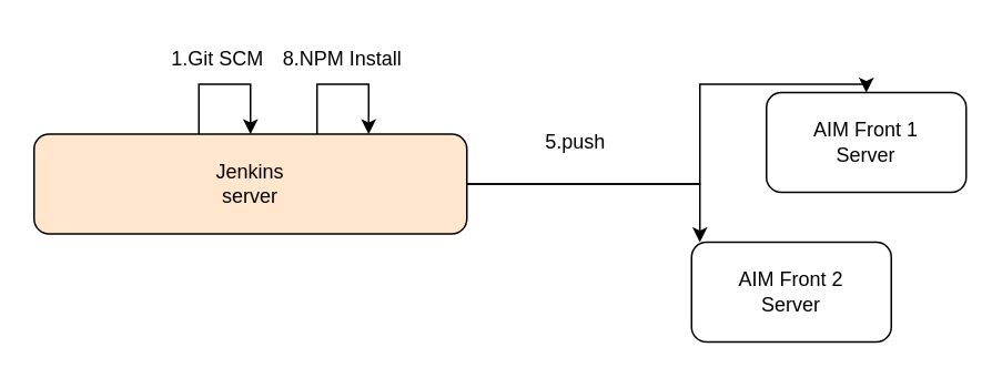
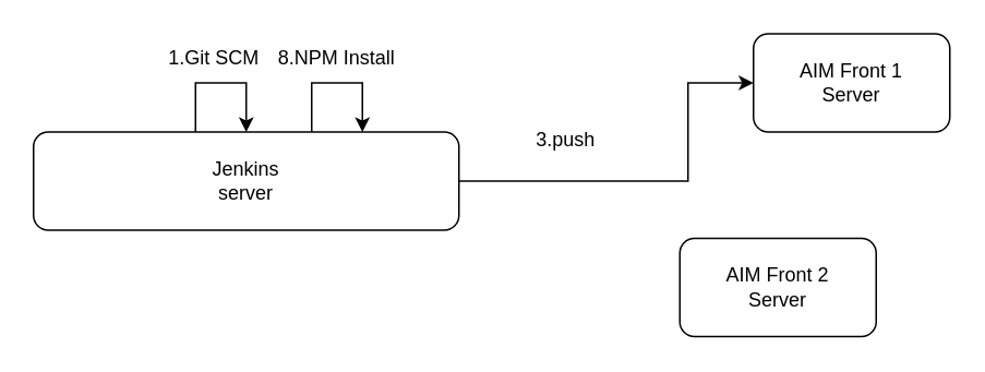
- <mxCell id="10" value="5.push" style="text;html=1;align=center;verticalAlign=middle;resizable=0;points=[];autosize=1;strokeColor=none;fillColor=none;" vertex="1" parent="1"><mxGeometry x="315" y="70" width="60" height="30" as="geometry" /></mxCell>
+ <mxCell id="10" value="3.push" style="text;html=1;align=center;verticalAlign=middle;resizable=0;points=[];autosize=1;strokeColor=none;fillColor=none;" vertex="1" parent="1"><mxGeometry x="315" y="70" width="60" height="30" as="geometry" /></mxCell>
- <mxCell id="5" value="AIM Front 1&lt;br&gt;Server" style="rounded=1;whiteSpace=wrap;html=1;" vertex="1" parent="1"><mxGeometry x="460" y="55" width="120" height="60" as="geometry" /></mxCell>
+ <mxCell id="5" value="AIM Front 1&lt;br&gt;Server" style="rounded=1;whiteSpace=wrap;html=1;" vertex="1" parent="1"><mxGeometry x="460" y="20" width="120" height="60" as="geometry" /></mxCell>
- <mxCell id="4" value="Jenkins&lt;br&gt;server" style="rounded=1;whiteSpace=wrap;html=1;align=center;fillColor=#ffe6cc;" vertex="1" parent="1"><mxGeometry x="20" y="80" width="260" height="60" as="geometry" /></mxCell>
+ <mxCell id="4" value="Jenkins&lt;br&gt;server" style="rounded=1;whiteSpace=wrap;html=1;align=center;" vertex="1" parent="1"><mxGeometry x="20" y="80" width="260" height="60" as="geometry" /></mxCell>
- <mxCell id="3" style="edgeStyle=orthogonalEdgeStyle;rounded=0;orthogonalLoop=1;jettySize=auto;html=1;exitX=1;exitY=0.5;exitDx=0;exitDy=0;" edge="1" parent="1" source="4" target="6"><mxGeometry relative="1" as="geometry"><Array as="points"><mxPoint x="420" y="110" /><mxPoint x="420" y="160" /></Array></mxGeometry></mxCell>
